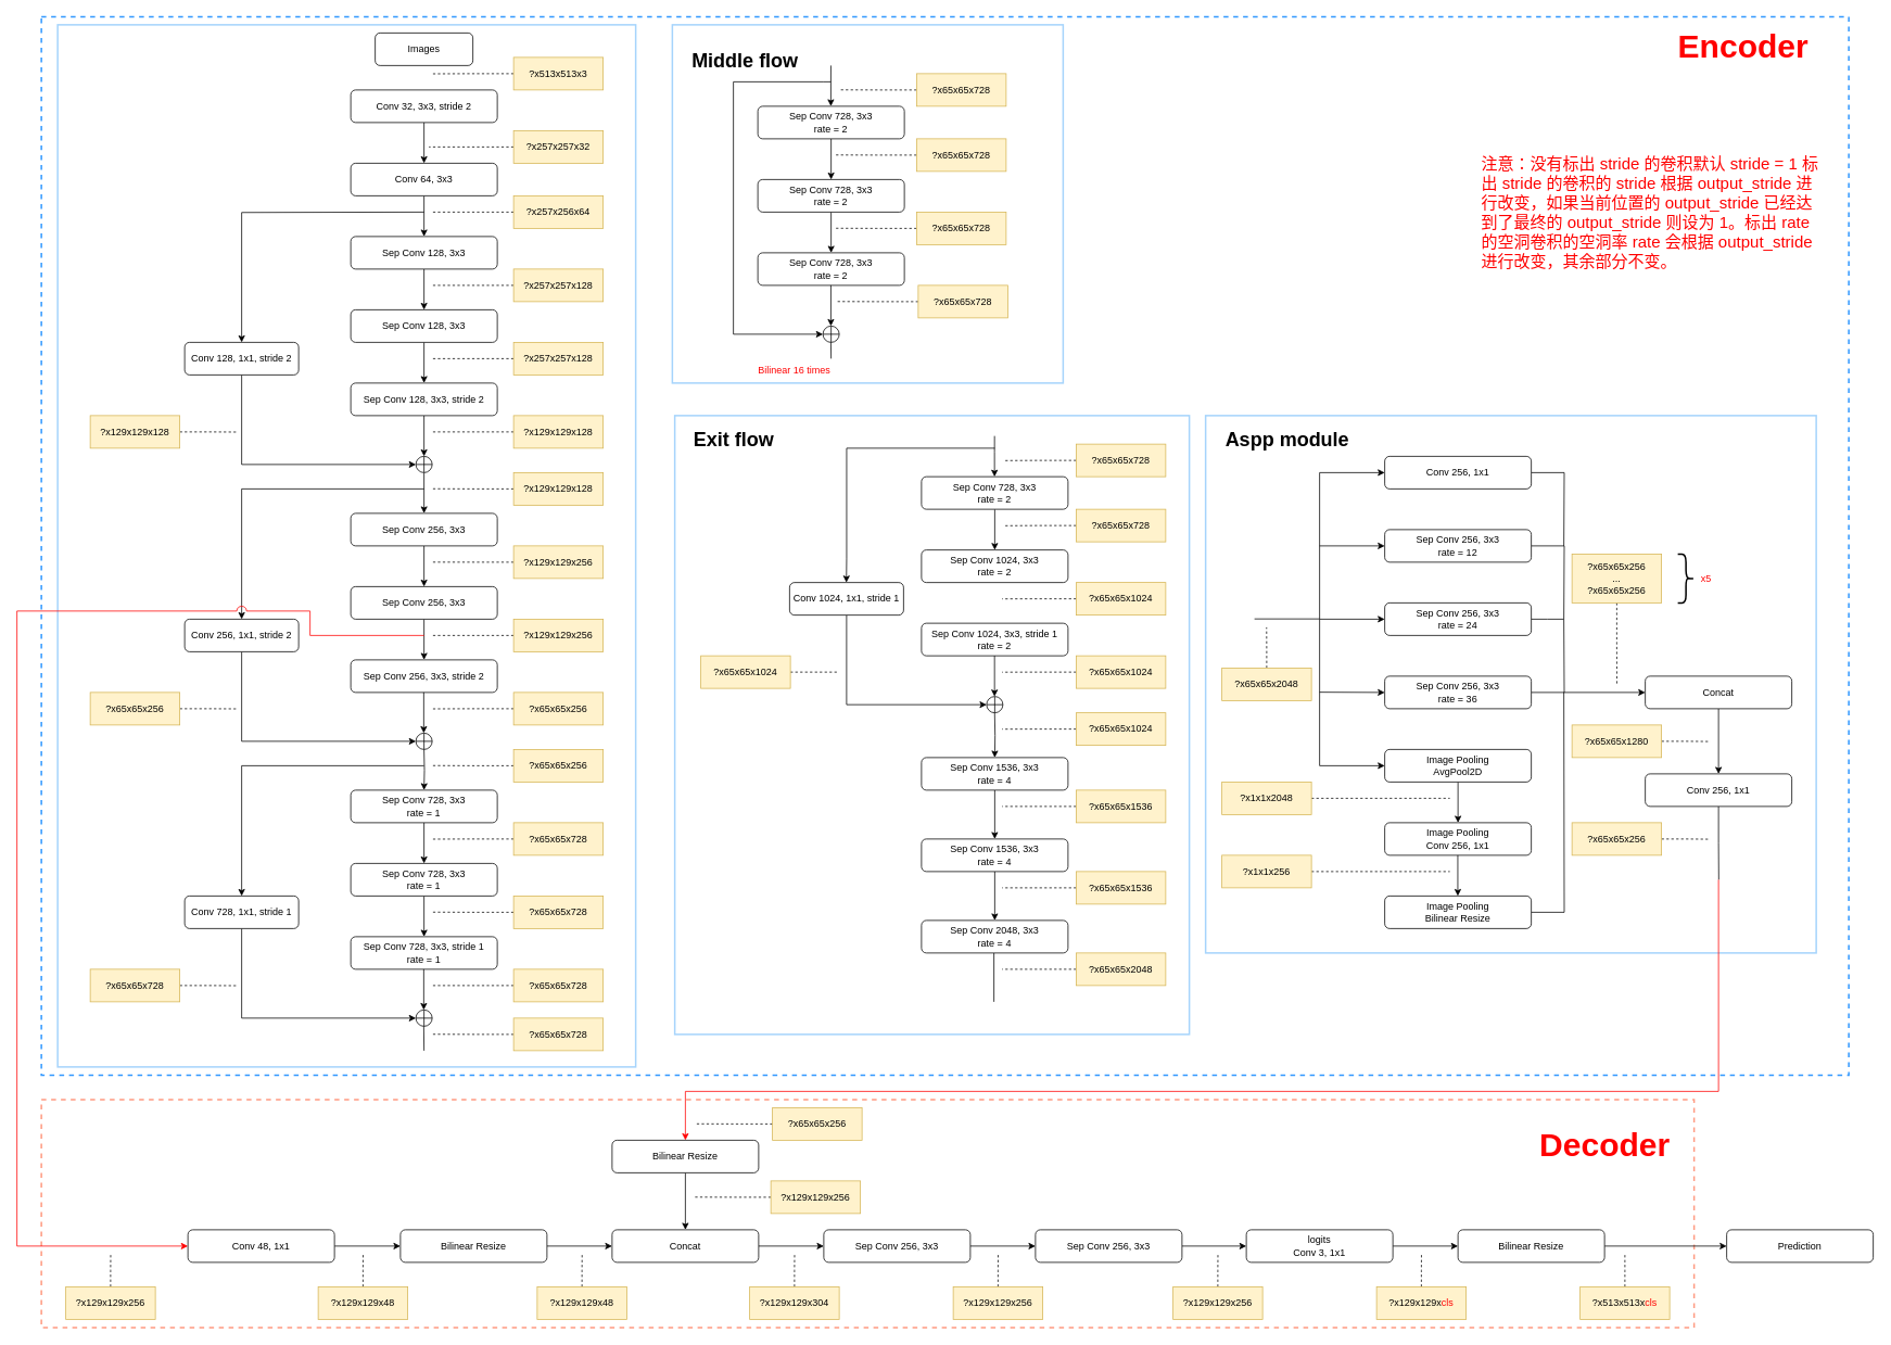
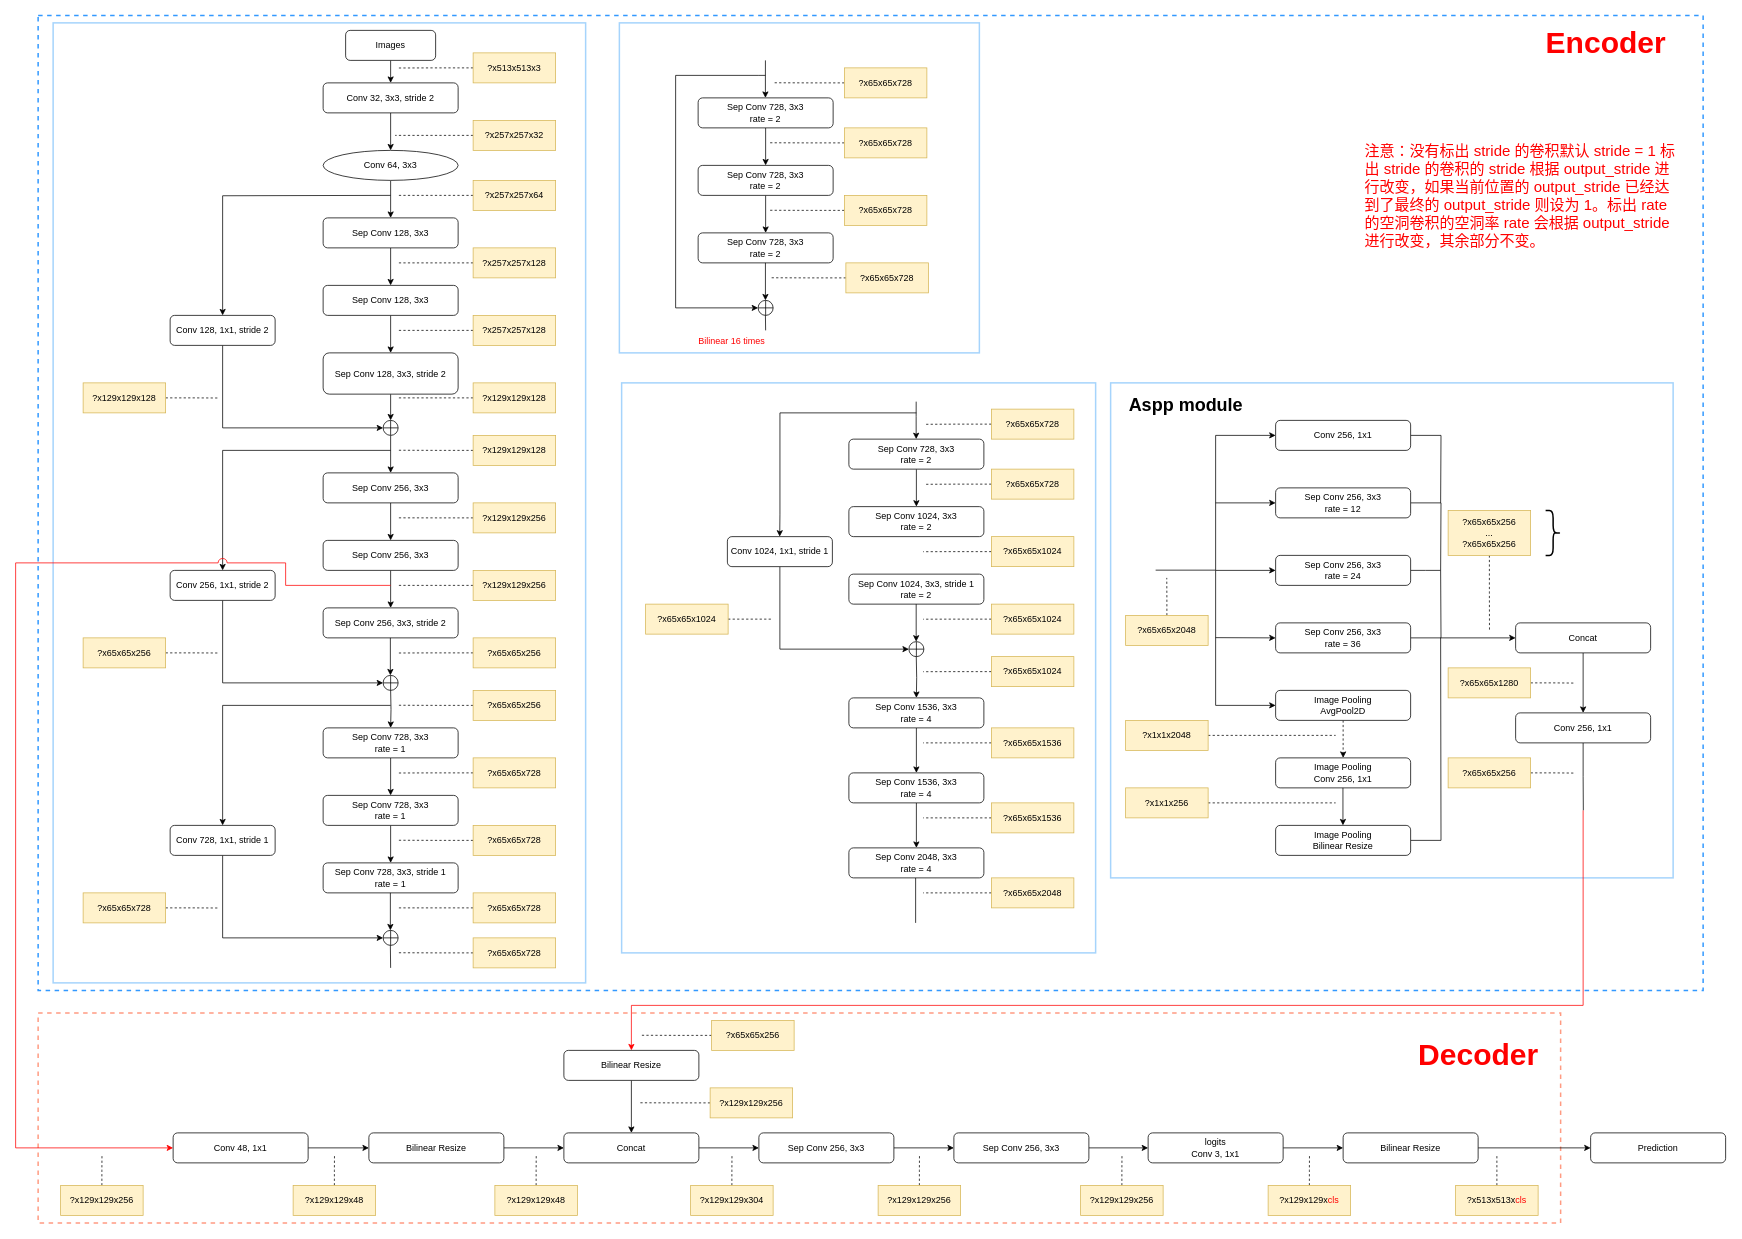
- <mxCell id="97" value="Middle flow" style="text;strokeColor=none;fillColor=none;html=1;fontSize=24;fontStyle=1;verticalAlign=middle;align=center;" parent="1" vertex="1"><mxGeometry x="839" y="55" width="150" height="40" as="geometry" /></mxCell>
+ <mxCell id="8" style="edgeStyle=orthogonalEdgeStyle;rounded=0;orthogonalLoop=1;jettySize=auto;html=1;exitX=0.5;exitY=1;exitDx=0;exitDy=0;entryX=0.5;entryY=0;entryDx=0;entryDy=0;" parent="1" source="9" target="13" edge="1"><mxGeometry relative="1" as="geometry" /></mxCell>
- <mxCell id="15" value="Conv 64, 3x3" style="rounded=1;whiteSpace=wrap;html=1;" parent="1" vertex="1"><mxGeometry x="430" y="200" width="180" height="40" as="geometry" /></mxCell>
+ <mxCell id="15" value="Conv 64, 3x3" style="ellipse;whiteSpace=wrap;html=1;" parent="1" vertex="1"><mxGeometry x="430" y="200" width="180" height="40" as="geometry" /></mxCell>
- <mxCell id="30" value="?x257x256x64" style="text;html=1;strokeColor=#d6b656;fillColor=#fff2cc;align=center;verticalAlign=middle;whiteSpace=wrap;rounded=0;" parent="1" vertex="1"><mxGeometry x="630" y="240" width="110" height="40" as="geometry" /></mxCell>
+ <mxCell id="30" value="?x257x257x64" style="text;html=1;strokeColor=#d6b656;fillColor=#fff2cc;align=center;verticalAlign=middle;whiteSpace=wrap;rounded=0;" parent="1" vertex="1"><mxGeometry x="630" y="240" width="110" height="40" as="geometry" /></mxCell>
- <mxCell id="26" value="Sep Conv 128, 3x3, stride 2" style="rounded=1;whiteSpace=wrap;html=1;" parent="1" vertex="1"><mxGeometry x="430" y="470" width="180" height="40" as="geometry" /></mxCell>
+ <mxCell id="26" value="Sep Conv 128, 3x3, stride 2" style="rounded=1;whiteSpace=wrap;html=1;" parent="1" vertex="1"><mxGeometry x="430" y="470" width="180" height="55" as="geometry" /></mxCell>
- <mxCell id="137" value="Exit flow" style="text;strokeColor=none;fillColor=none;html=1;fontSize=24;fontStyle=1;verticalAlign=middle;align=center;" parent="1" vertex="1"><mxGeometry x="839" y="520" width="121" height="40" as="geometry" /></mxCell>
- <mxCell id="168" value="x5" style="text;html=1;strokeColor=none;fillColor=none;align=center;verticalAlign=middle;whiteSpace=wrap;rounded=0;fontColor=#FF0000;" parent="1" vertex="1"><mxGeometry x="2080" y="695" width="30" height="30" as="geometry" /></mxCell>
- <mxCell id="142" value="" style="edgeStyle=orthogonalEdgeStyle;rounded=0;jumpStyle=none;jumpSize=12;orthogonalLoop=1;jettySize=auto;html=1;fontColor=#FF0000;startArrow=none;startFill=0;endArrow=classic;endFill=1;strokeColor=#000000;entryX=0.5;entryY=0;entryDx=0;entryDy=0;" parent="1" source="143" target="154" edge="1"><mxGeometry relative="1" as="geometry"><mxPoint x="1790" y="1040" as="targetPoint" /></mxGeometry></mxCell>
+ <mxCell id="142" value="" style="edgeStyle=orthogonalEdgeStyle;rounded=0;jumpStyle=none;jumpSize=12;orthogonalLoop=1;jettySize=auto;html=1;fontColor=#FF0000;startArrow=none;startFill=0;endArrow=classic;endFill=1;strokeColor=#000000;entryX=0.5;entryY=0;entryDx=0;entryDy=0;dashed=1;" parent="1" source="143" target="154" edge="1"><mxGeometry relative="1" as="geometry"><mxPoint x="1790" y="1040" as="targetPoint" /></mxGeometry></mxCell>
